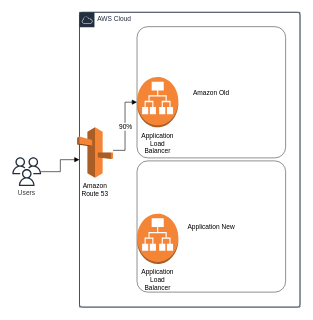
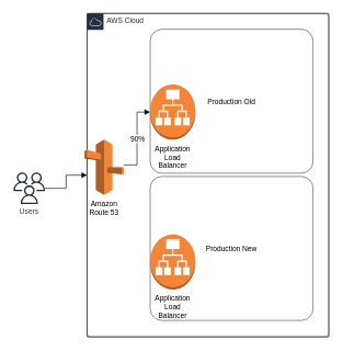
- <mxCell id="7" value="Amazon Old " style="html=1;whiteSpace=wrap;fontSize=11;fontColor=#000000;spacing=0;strokeColor=#474747;fillOpacity=0;rounded=1;absoluteArcSize=1;arcSize=36;fillColor=#000000;" vertex="1" parent="1"><mxGeometry x="228" y="44" width="248" height="219" as="geometry" /></mxCell>
+ <mxCell id="7" value="Production Old " style="html=1;whiteSpace=wrap;fontSize=11;fontColor=#000000;spacing=0;strokeColor=#474747;fillOpacity=0;rounded=1;absoluteArcSize=1;arcSize=36;fillColor=#000000;" vertex="1" parent="1"><mxGeometry x="228" y="44" width="248" height="219" as="geometry" /></mxCell>
- <mxCell id="8" value="Application New" style="html=1;whiteSpace=wrap;fontSize=11;fontColor=#000000;spacing=0;strokeColor=#474747;fillOpacity=0;rounded=1;absoluteArcSize=1;arcSize=36;fillColor=#000000;" vertex="1" parent="1"><mxGeometry x="228" y="268" width="248" height="219" as="geometry" /></mxCell>
+ <mxCell id="8" value="Production New" style="html=1;whiteSpace=wrap;fontSize=11;fontColor=#000000;spacing=0;strokeColor=#474747;fillOpacity=0;rounded=1;absoluteArcSize=1;arcSize=36;fillColor=#000000;" vertex="1" parent="1"><mxGeometry x="228" y="268" width="248" height="219" as="geometry" /></mxCell>
